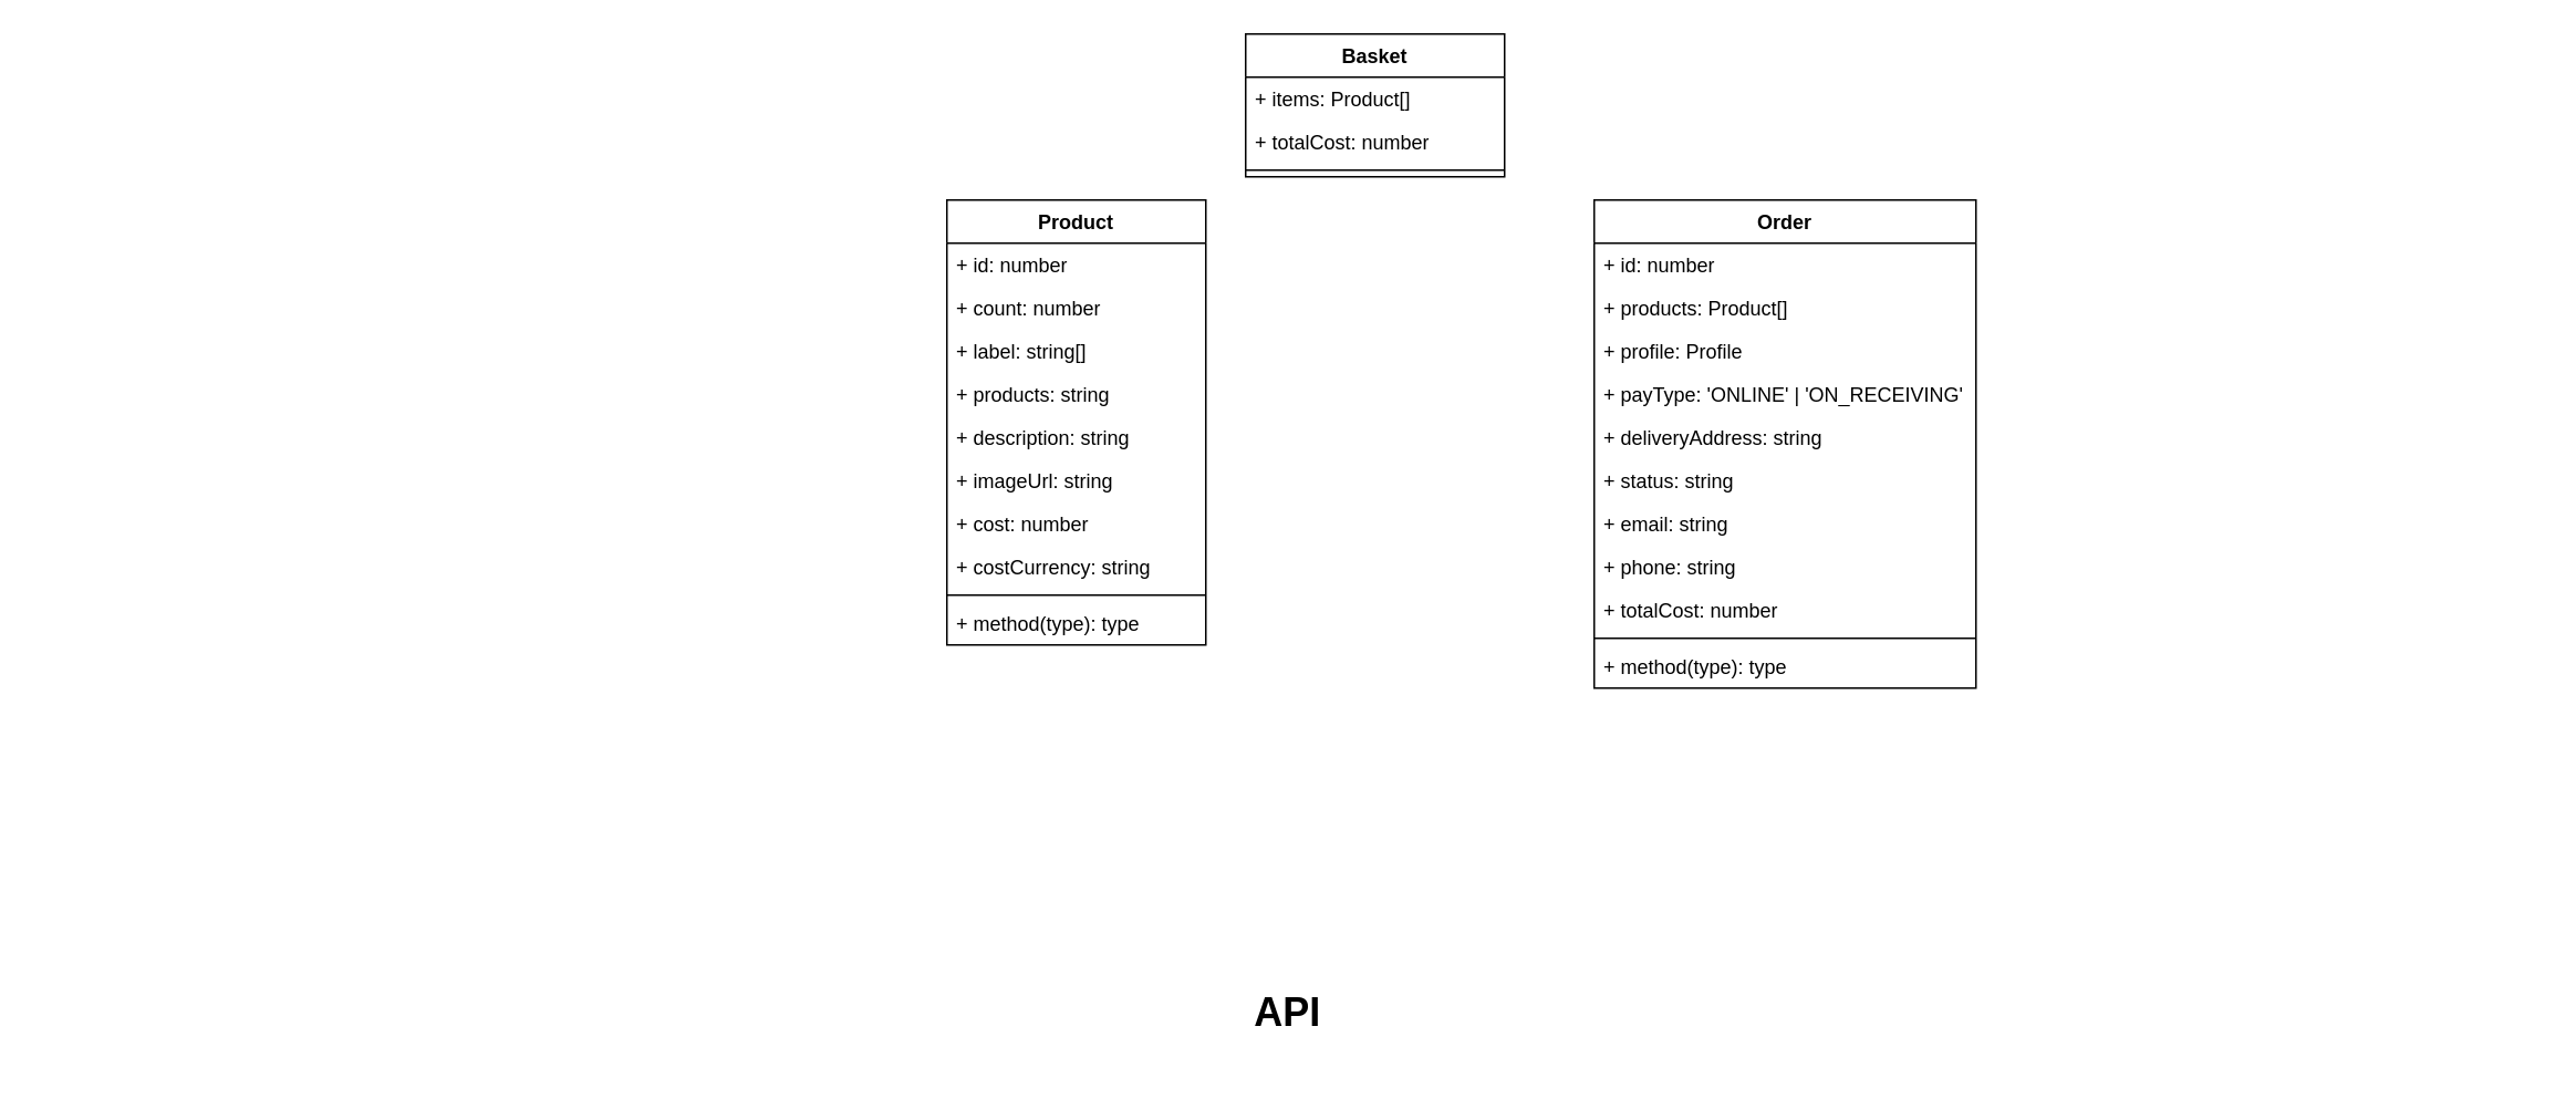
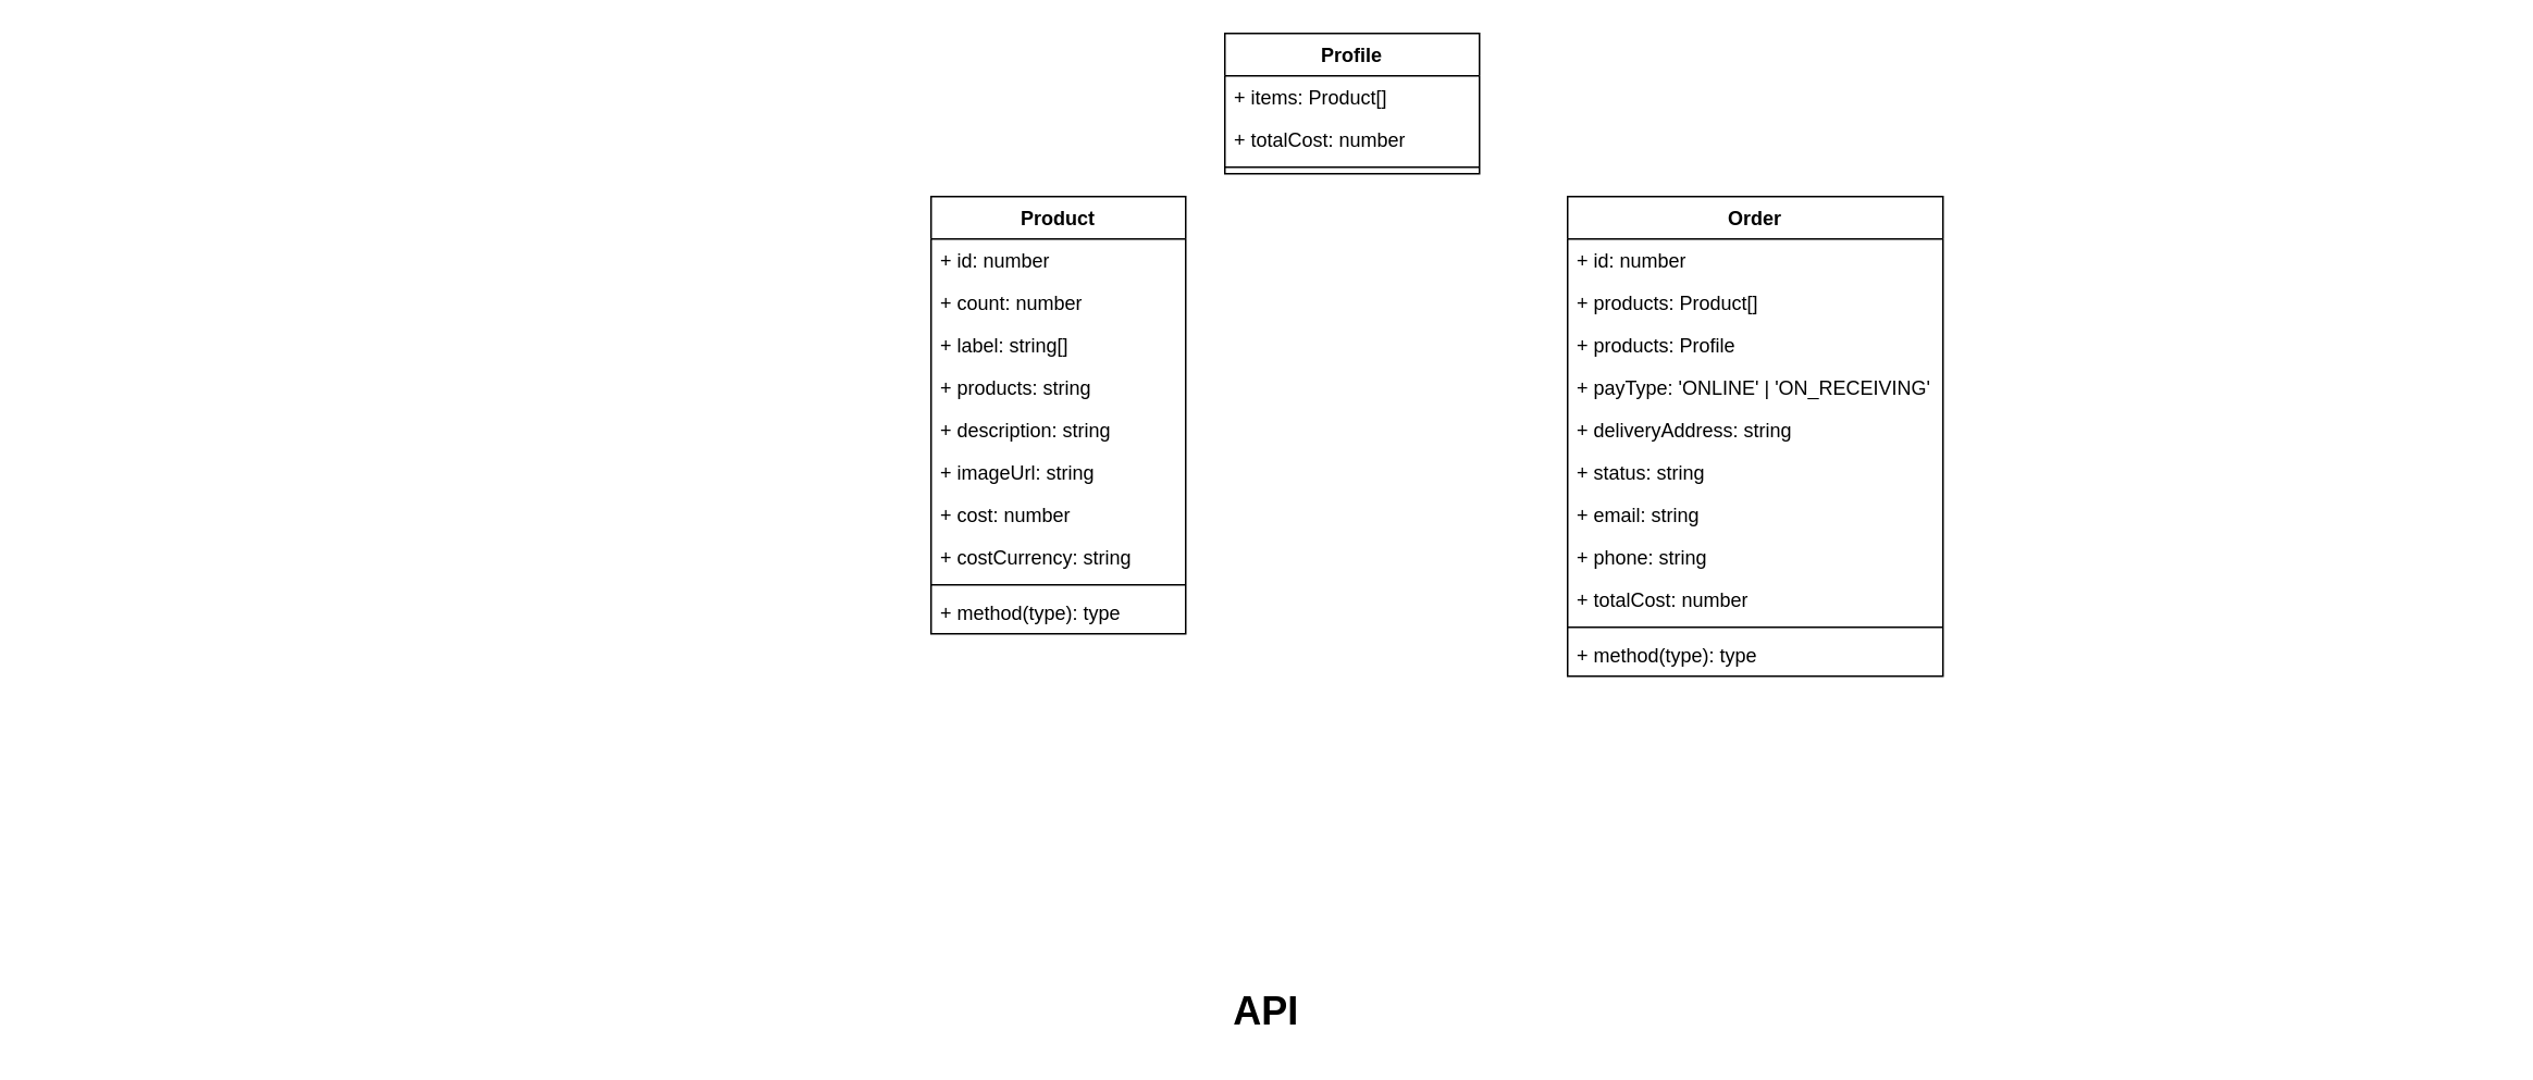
- <mxCell id="13" value="Basket" style="swimlane;fontStyle=1;align=center;verticalAlign=top;childLayout=stackLayout;horizontal=1;startSize=26;horizontalStack=0;resizeParent=1;resizeParentMax=0;resizeLast=0;collapsible=1;marginBottom=0;whiteSpace=wrap;html=1;movable=1;resizable=1;rotatable=1;deletable=1;editable=1;locked=0;connectable=1;flipH=1;" vertex="1" parent="1"><mxGeometry x="750" y="20" width="156" height="86" as="geometry" /></mxCell>
+ <mxCell id="13" value="Profile" style="swimlane;fontStyle=1;align=center;verticalAlign=top;childLayout=stackLayout;horizontal=1;startSize=26;horizontalStack=0;resizeParent=1;resizeParentMax=0;resizeLast=0;collapsible=1;marginBottom=0;whiteSpace=wrap;html=1;movable=1;resizable=1;rotatable=1;deletable=1;editable=1;locked=0;connectable=1;flipH=1;" vertex="1" parent="1"><mxGeometry x="750" y="20" width="156" height="86" as="geometry" /></mxCell>
- <mxCell id="20" value="+ profile: Profile" style="text;strokeColor=none;fillColor=none;align=left;verticalAlign=top;spacingLeft=4;spacingRight=4;overflow=hidden;rotatable=0;points=[[0,0.5],[1,0.5]];portConstraint=eastwest;whiteSpace=wrap;html=1;" vertex="1" parent="17"><mxGeometry y="78" width="230" height="26" as="geometry" /></mxCell>
+ <mxCell id="20" value="+ products: Profile" style="text;strokeColor=none;fillColor=none;align=left;verticalAlign=top;spacingLeft=4;spacingRight=4;overflow=hidden;rotatable=0;points=[[0,0.5],[1,0.5]];portConstraint=eastwest;whiteSpace=wrap;html=1;" vertex="1" parent="17"><mxGeometry y="78" width="230" height="26" as="geometry" /></mxCell>
- <mxCell id="29" value="API" style="text;strokeColor=none;fillColor=none;html=1;fontSize=24;fontStyle=1;verticalAlign=middle;align=center;" vertex="1" parent="1"><mxGeometry x="20" y="590" width="1510" height="40" as="geometry" /></mxCell>
+ <mxCell id="29" value="API" style="text;strokeColor=none;fillColor=none;html=1;fontSize=24;fontStyle=1;verticalAlign=middle;align=center;" vertex="1" parent="1"><mxGeometry x="20" y="600" width="1510" height="40" as="geometry" /></mxCell>
